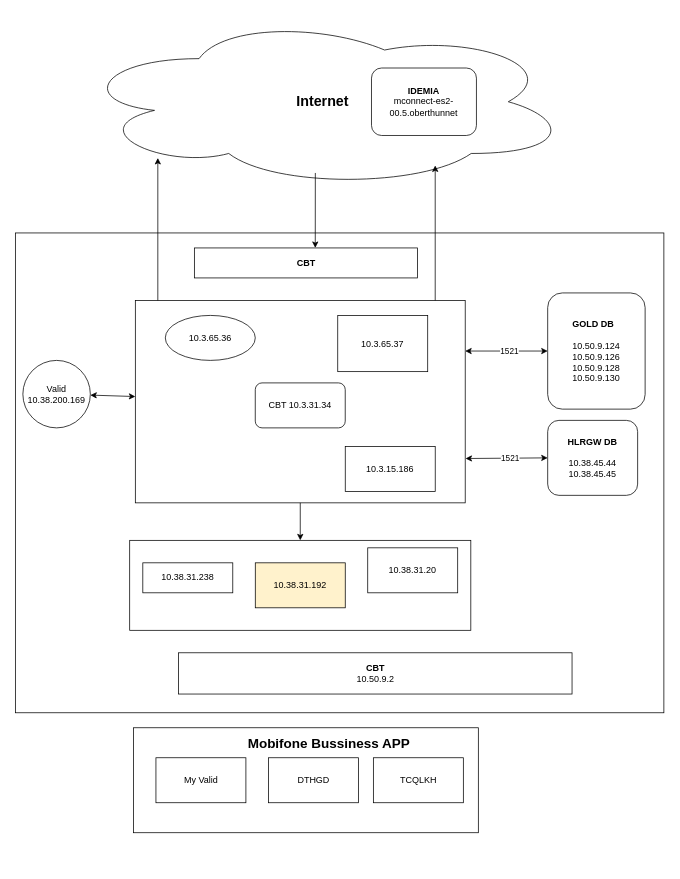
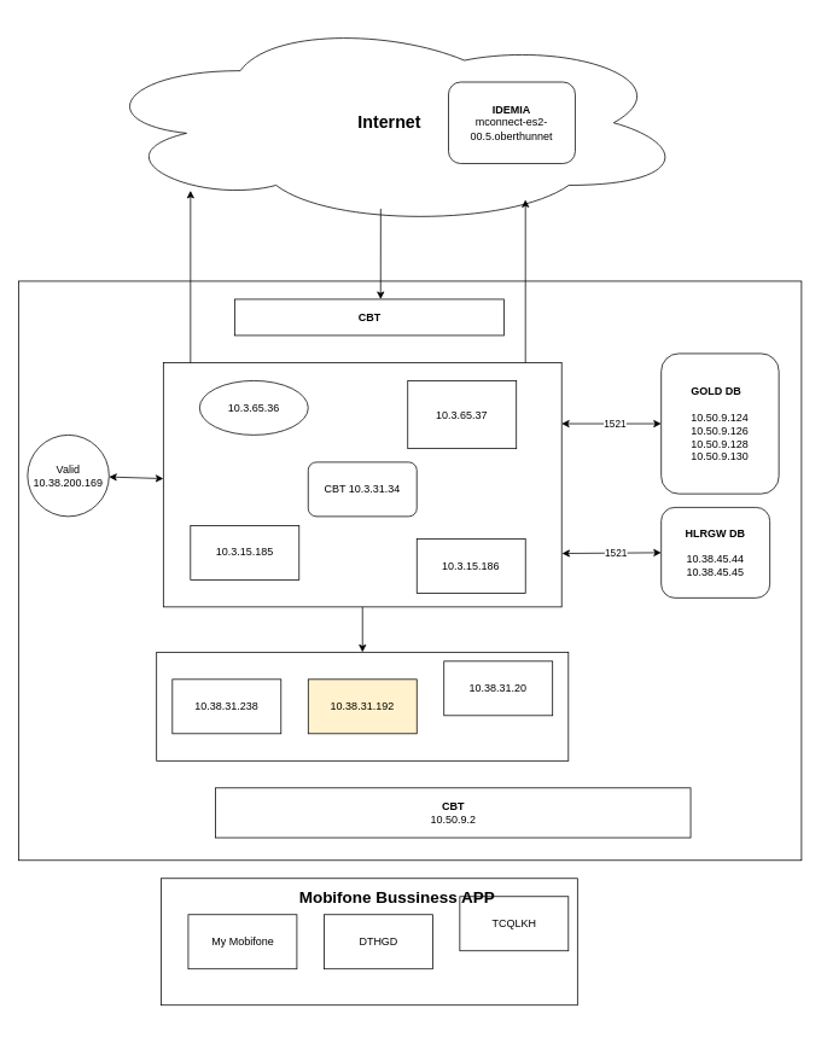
+ <mxCell id="14" value="10.3.15.185" style="rounded=0;whiteSpace=wrap;html=1;" parent="1" vertex="1"><mxGeometry x="210" y="580" width="120" height="60" as="geometry" /></mxCell>
- <mxCell id="18" value="10.38.31.238" style="rounded=0;whiteSpace=wrap;html=1;" parent="16" vertex="1"><mxGeometry x="17.5" y="30" width="120" height="40" as="geometry" /></mxCell>
+ <mxCell id="18" value="10.38.31.238" style="rounded=0;whiteSpace=wrap;html=1;" parent="16" vertex="1"><mxGeometry x="17.5" y="30" width="120" height="60" as="geometry" /></mxCell>
- <mxCell id="4" value="My Valid" style="rounded=0;whiteSpace=wrap;html=1;" parent="2" vertex="1"><mxGeometry x="30" y="40" width="120" height="60" as="geometry" /></mxCell>
+ <mxCell id="4" value="My Mobifone" style="rounded=0;whiteSpace=wrap;html=1;" parent="2" vertex="1"><mxGeometry x="30" y="40" width="120" height="60" as="geometry" /></mxCell>
- <mxCell id="6" value="TCQLKH" style="rounded=0;whiteSpace=wrap;html=1;" parent="2" vertex="1"><mxGeometry x="320" y="40" width="120" height="60" as="geometry" /></mxCell>
+ <mxCell id="6" value="TCQLKH" style="rounded=0;whiteSpace=wrap;html=1;" parent="2" vertex="1"><mxGeometry x="330" y="20" width="120" height="60" as="geometry" /></mxCell>
